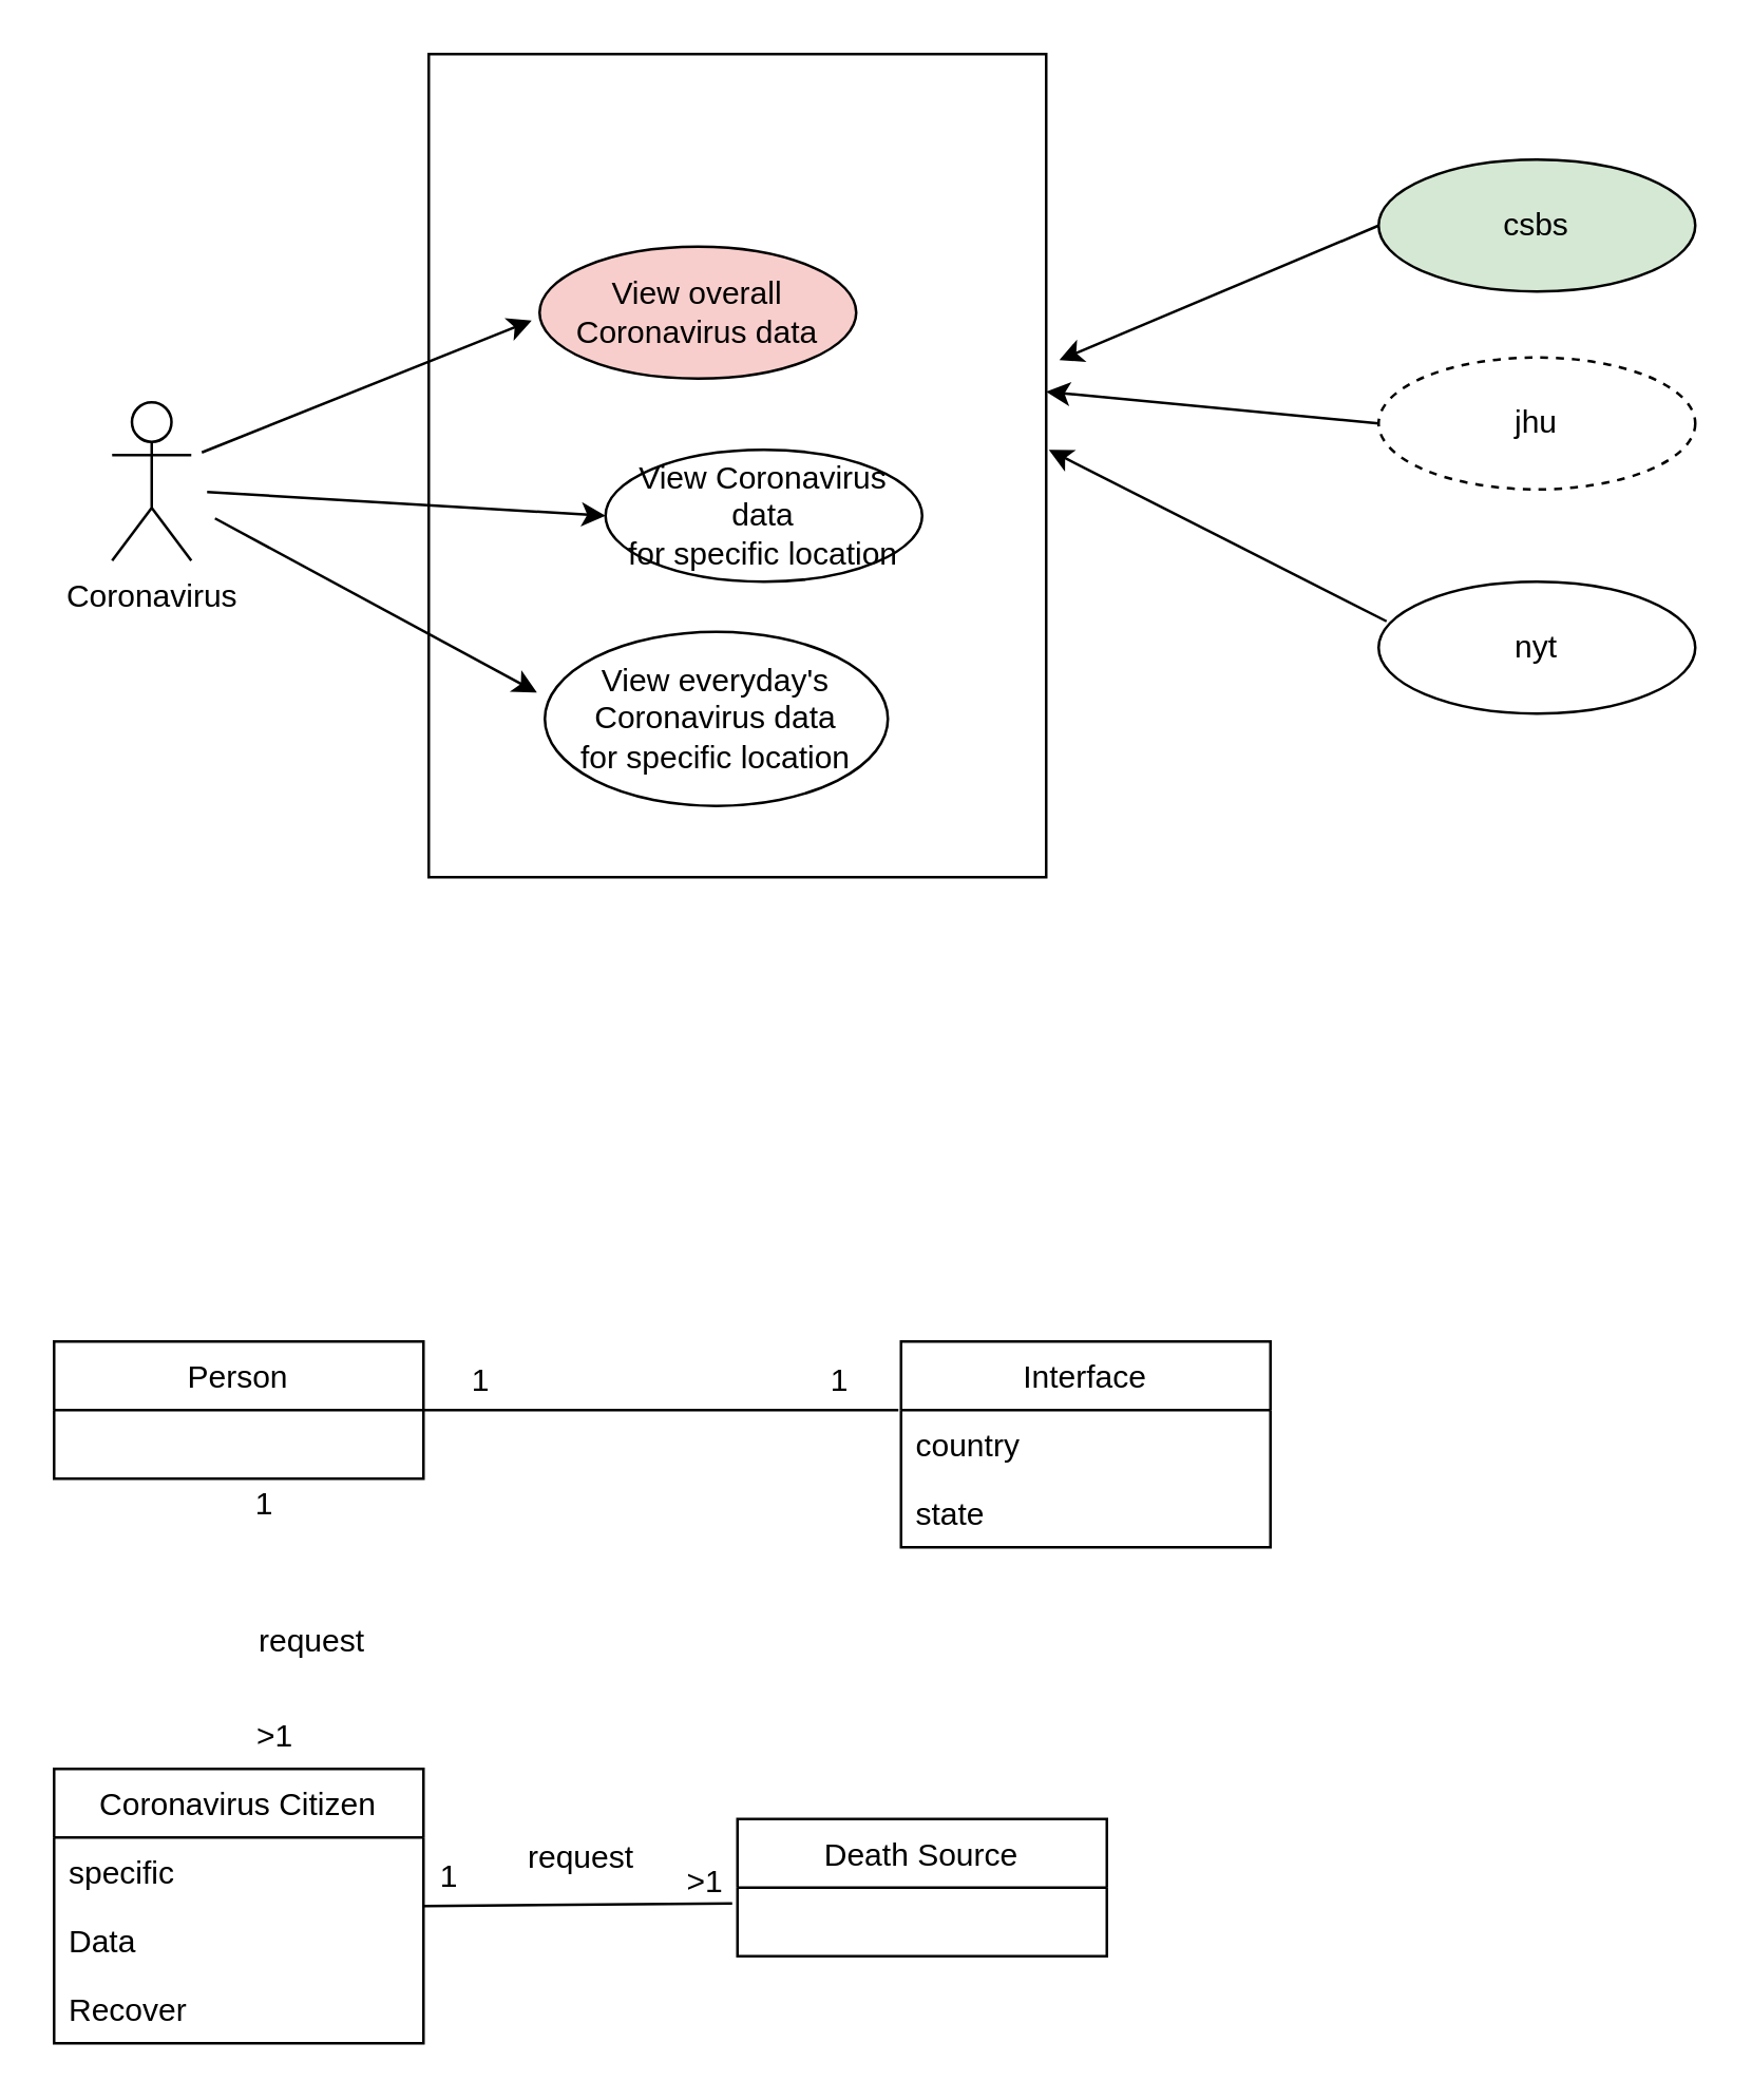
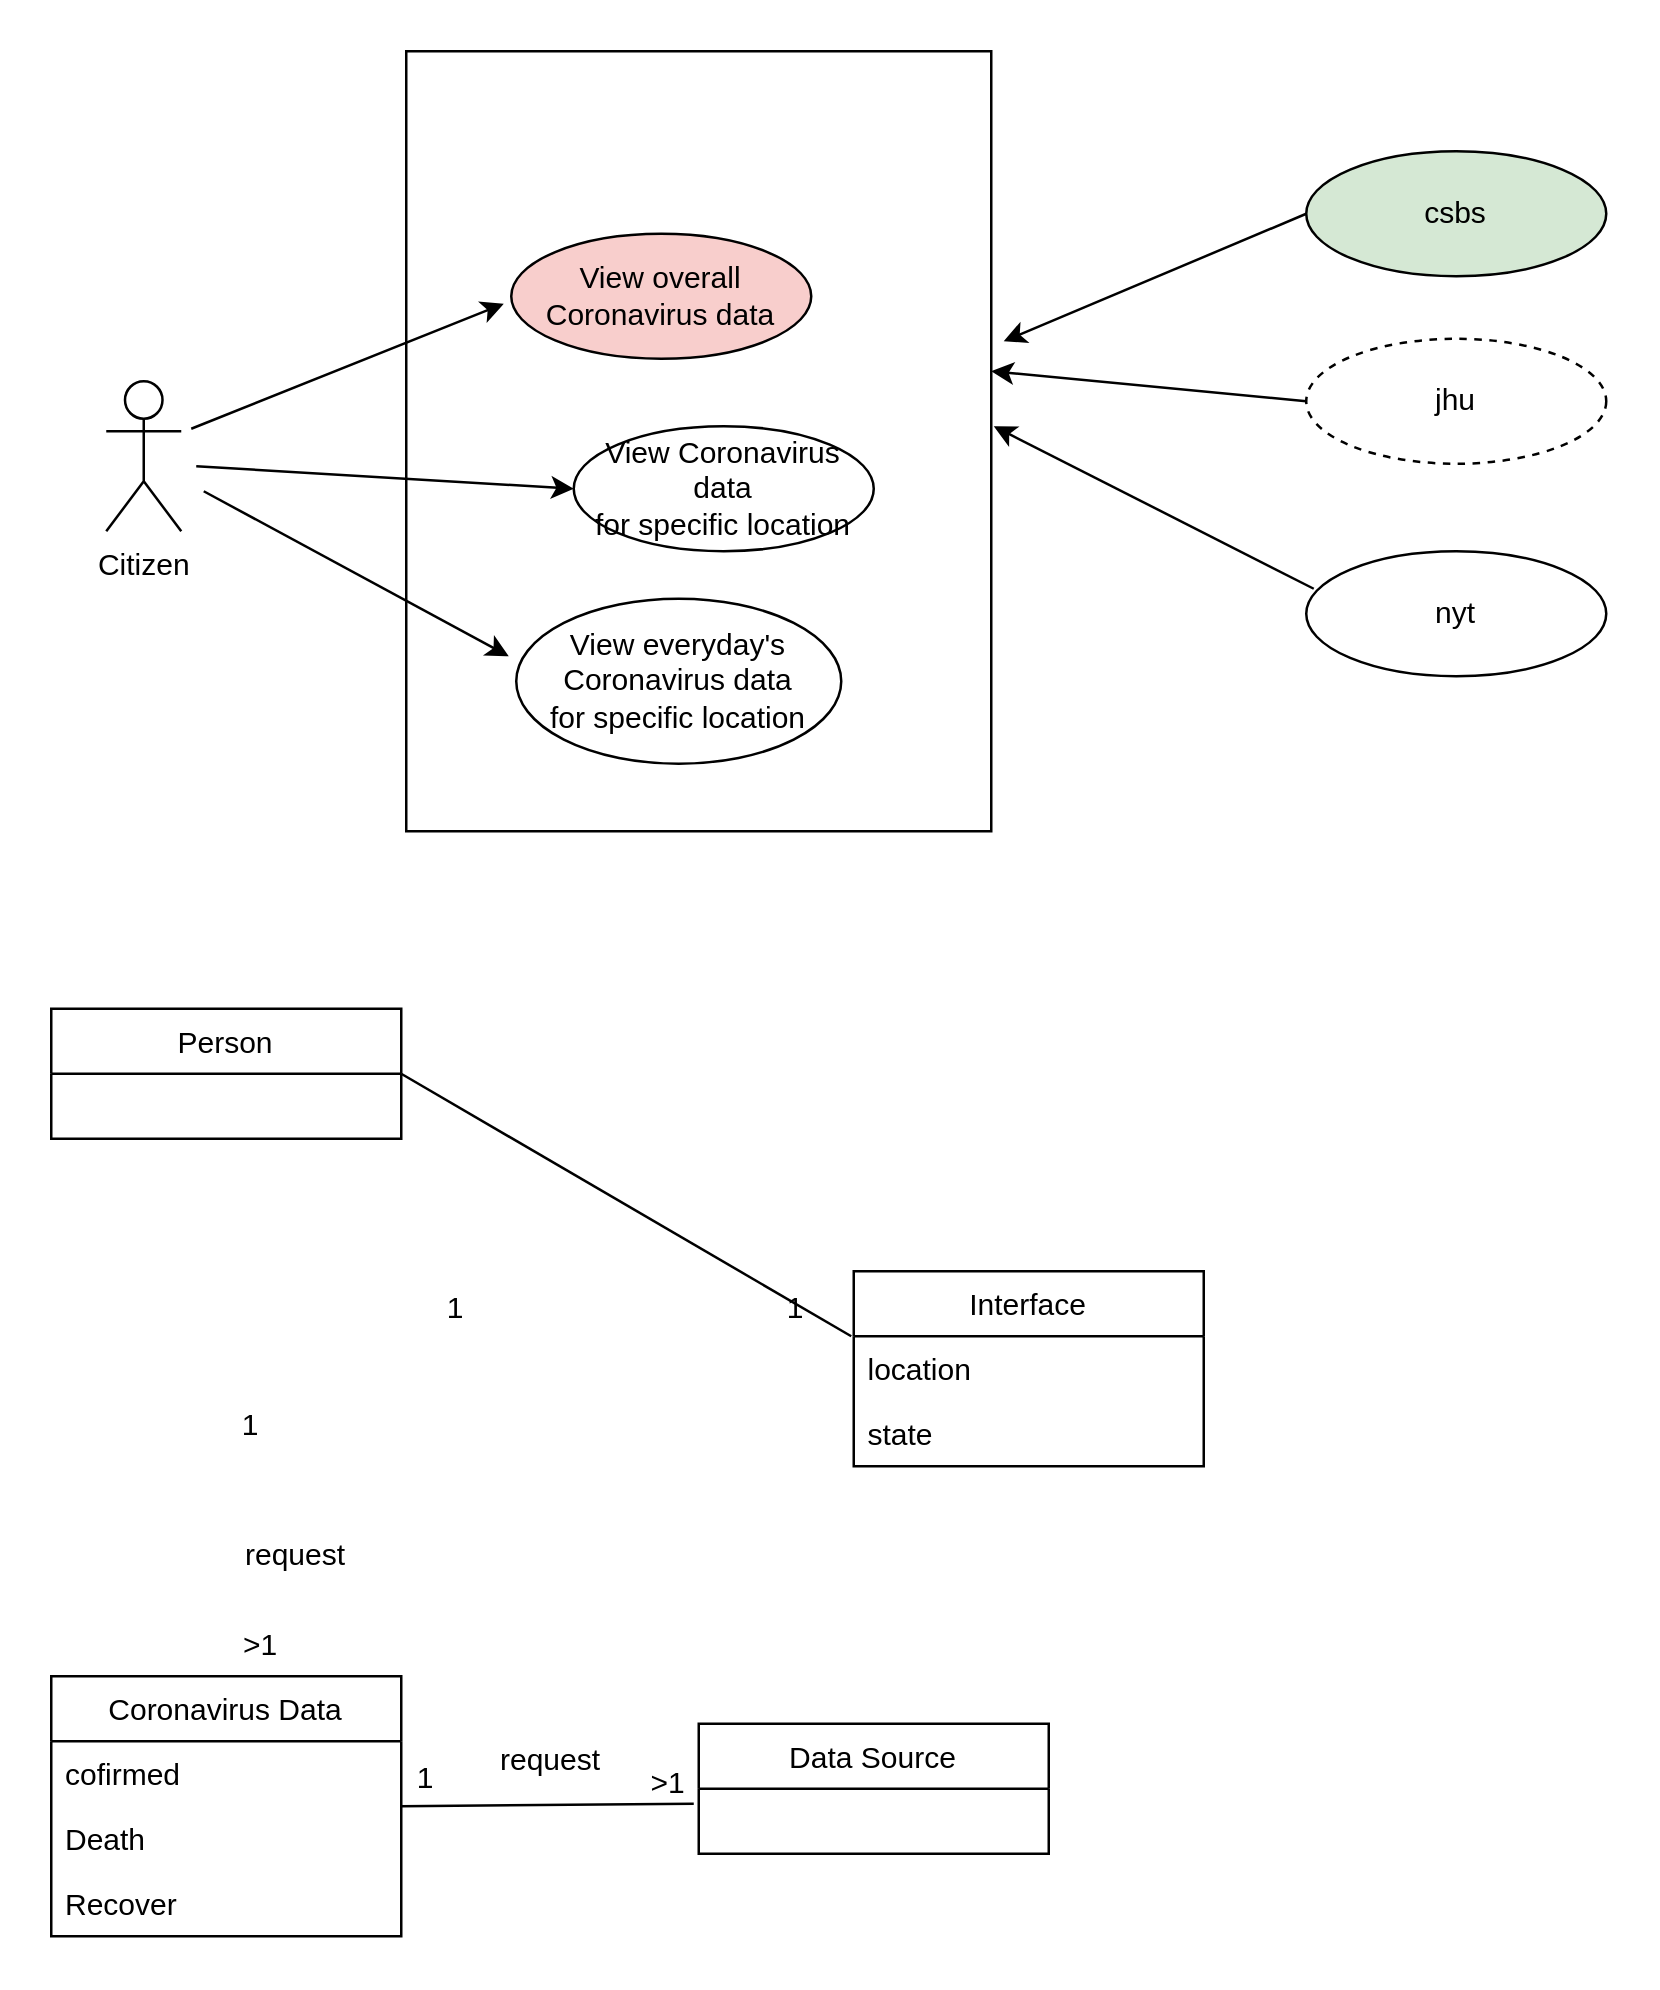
- <mxCell id="2" value="Coronavirus" style="shape=umlActor;verticalLabelPosition=bottom;verticalAlign=top;html=1;outlineConnect=0;" vertex="1" parent="1"><mxGeometry x="42" y="152" width="30" height="60" as="geometry" /></mxCell>
+ <mxCell id="2" value="Citizen" style="shape=umlActor;verticalLabelPosition=bottom;verticalAlign=top;html=1;outlineConnect=0;" vertex="1" parent="1"><mxGeometry x="42" y="152" width="30" height="60" as="geometry" /></mxCell>
- <mxCell id="16" value="Person" style="swimlane;fontStyle=0;childLayout=stackLayout;horizontal=1;startSize=26;horizontalStack=0;resizeParent=1;resizeParentMax=0;resizeLast=0;collapsible=1;marginBottom=0;" vertex="1" parent="1"><mxGeometry x="20" y="508" width="140" height="52" as="geometry" /></mxCell>
+ <mxCell id="16" value="Person" style="swimlane;fontStyle=0;childLayout=stackLayout;horizontal=1;startSize=26;horizontalStack=0;resizeParent=1;resizeParentMax=0;resizeLast=0;collapsible=1;marginBottom=0;" vertex="1" parent="1"><mxGeometry x="20" y="403" width="140" height="52" as="geometry" /></mxCell>
- <mxCell id="18" value="country" style="text;strokeColor=none;fillColor=none;align=left;verticalAlign=top;spacingLeft=4;spacingRight=4;overflow=hidden;rotatable=0;points=[[0,0.5],[1,0.5]];portConstraint=eastwest;" vertex="1" parent="17"><mxGeometry y="26" width="140" height="26" as="geometry" /></mxCell>
+ <mxCell id="18" value="location" style="text;strokeColor=none;fillColor=none;align=left;verticalAlign=top;spacingLeft=4;spacingRight=4;overflow=hidden;rotatable=0;points=[[0,0.5],[1,0.5]];portConstraint=eastwest;" vertex="1" parent="17"><mxGeometry y="26" width="140" height="26" as="geometry" /></mxCell>
- <mxCell id="21" value="Coronavirus Citizen" style="swimlane;fontStyle=0;childLayout=stackLayout;horizontal=1;startSize=26;horizontalStack=0;resizeParent=1;resizeParentMax=0;resizeLast=0;collapsible=1;marginBottom=0;" vertex="1" parent="1"><mxGeometry x="20" y="670" width="140" height="104" as="geometry" /></mxCell>
+ <mxCell id="21" value="Coronavirus Data" style="swimlane;fontStyle=0;childLayout=stackLayout;horizontal=1;startSize=26;horizontalStack=0;resizeParent=1;resizeParentMax=0;resizeLast=0;collapsible=1;marginBottom=0;" vertex="1" parent="1"><mxGeometry x="20" y="670" width="140" height="104" as="geometry" /></mxCell>
- <mxCell id="25" value="Death Source" style="swimlane;fontStyle=0;childLayout=stackLayout;horizontal=1;startSize=26;horizontalStack=0;resizeParent=1;resizeParentMax=0;resizeLast=0;collapsible=1;marginBottom=0;" vertex="1" parent="1"><mxGeometry x="279" y="689" width="140" height="52" as="geometry" /></mxCell>
+ <mxCell id="25" value="Data Source" style="swimlane;fontStyle=0;childLayout=stackLayout;horizontal=1;startSize=26;horizontalStack=0;resizeParent=1;resizeParentMax=0;resizeLast=0;collapsible=1;marginBottom=0;" vertex="1" parent="1"><mxGeometry x="279" y="689" width="140" height="52" as="geometry" /></mxCell>
- <mxCell id="22" value="specific" style="text;strokeColor=none;fillColor=none;align=left;verticalAlign=top;spacingLeft=4;spacingRight=4;overflow=hidden;rotatable=0;points=[[0,0.5],[1,0.5]];portConstraint=eastwest;" vertex="1" parent="21"><mxGeometry y="26" width="140" height="26" as="geometry" /></mxCell>
+ <mxCell id="22" value="cofirmed" style="text;strokeColor=none;fillColor=none;align=left;verticalAlign=top;spacingLeft=4;spacingRight=4;overflow=hidden;rotatable=0;points=[[0,0.5],[1,0.5]];portConstraint=eastwest;" vertex="1" parent="21"><mxGeometry y="26" width="140" height="26" as="geometry" /></mxCell>
- <mxCell id="23" value="Data" style="text;strokeColor=none;fillColor=none;align=left;verticalAlign=top;spacingLeft=4;spacingRight=4;overflow=hidden;rotatable=0;points=[[0,0.5],[1,0.5]];portConstraint=eastwest;" vertex="1" parent="21"><mxGeometry y="52" width="140" height="26" as="geometry" /></mxCell>
+ <mxCell id="23" value="Death" style="text;strokeColor=none;fillColor=none;align=left;verticalAlign=top;spacingLeft=4;spacingRight=4;overflow=hidden;rotatable=0;points=[[0,0.5],[1,0.5]];portConstraint=eastwest;" vertex="1" parent="21"><mxGeometry y="52" width="140" height="26" as="geometry" /></mxCell>
